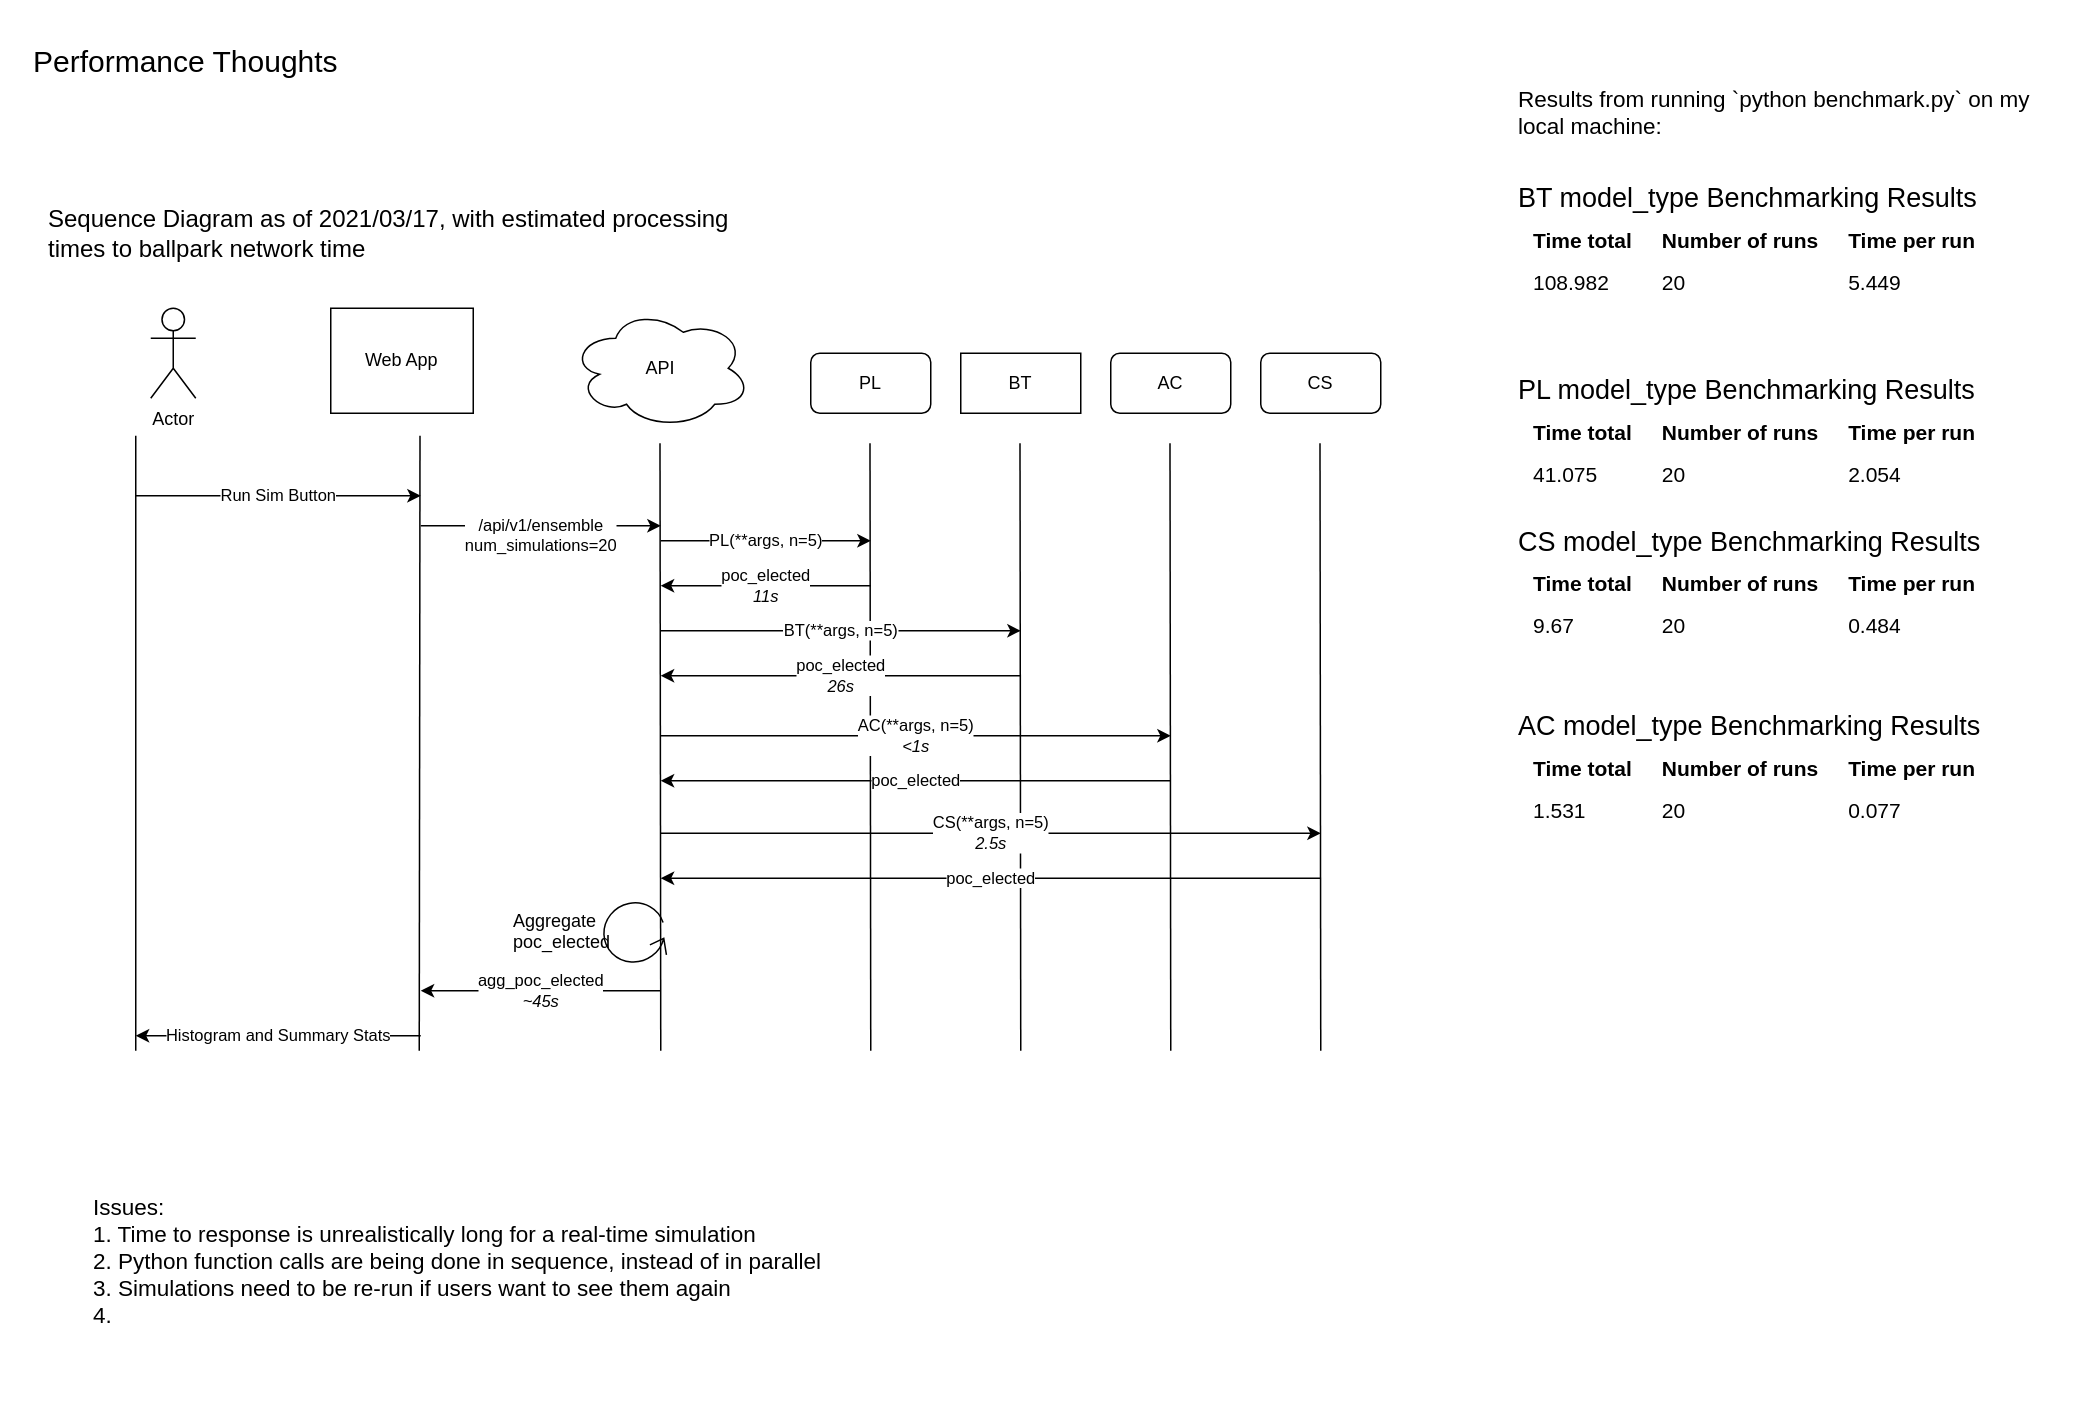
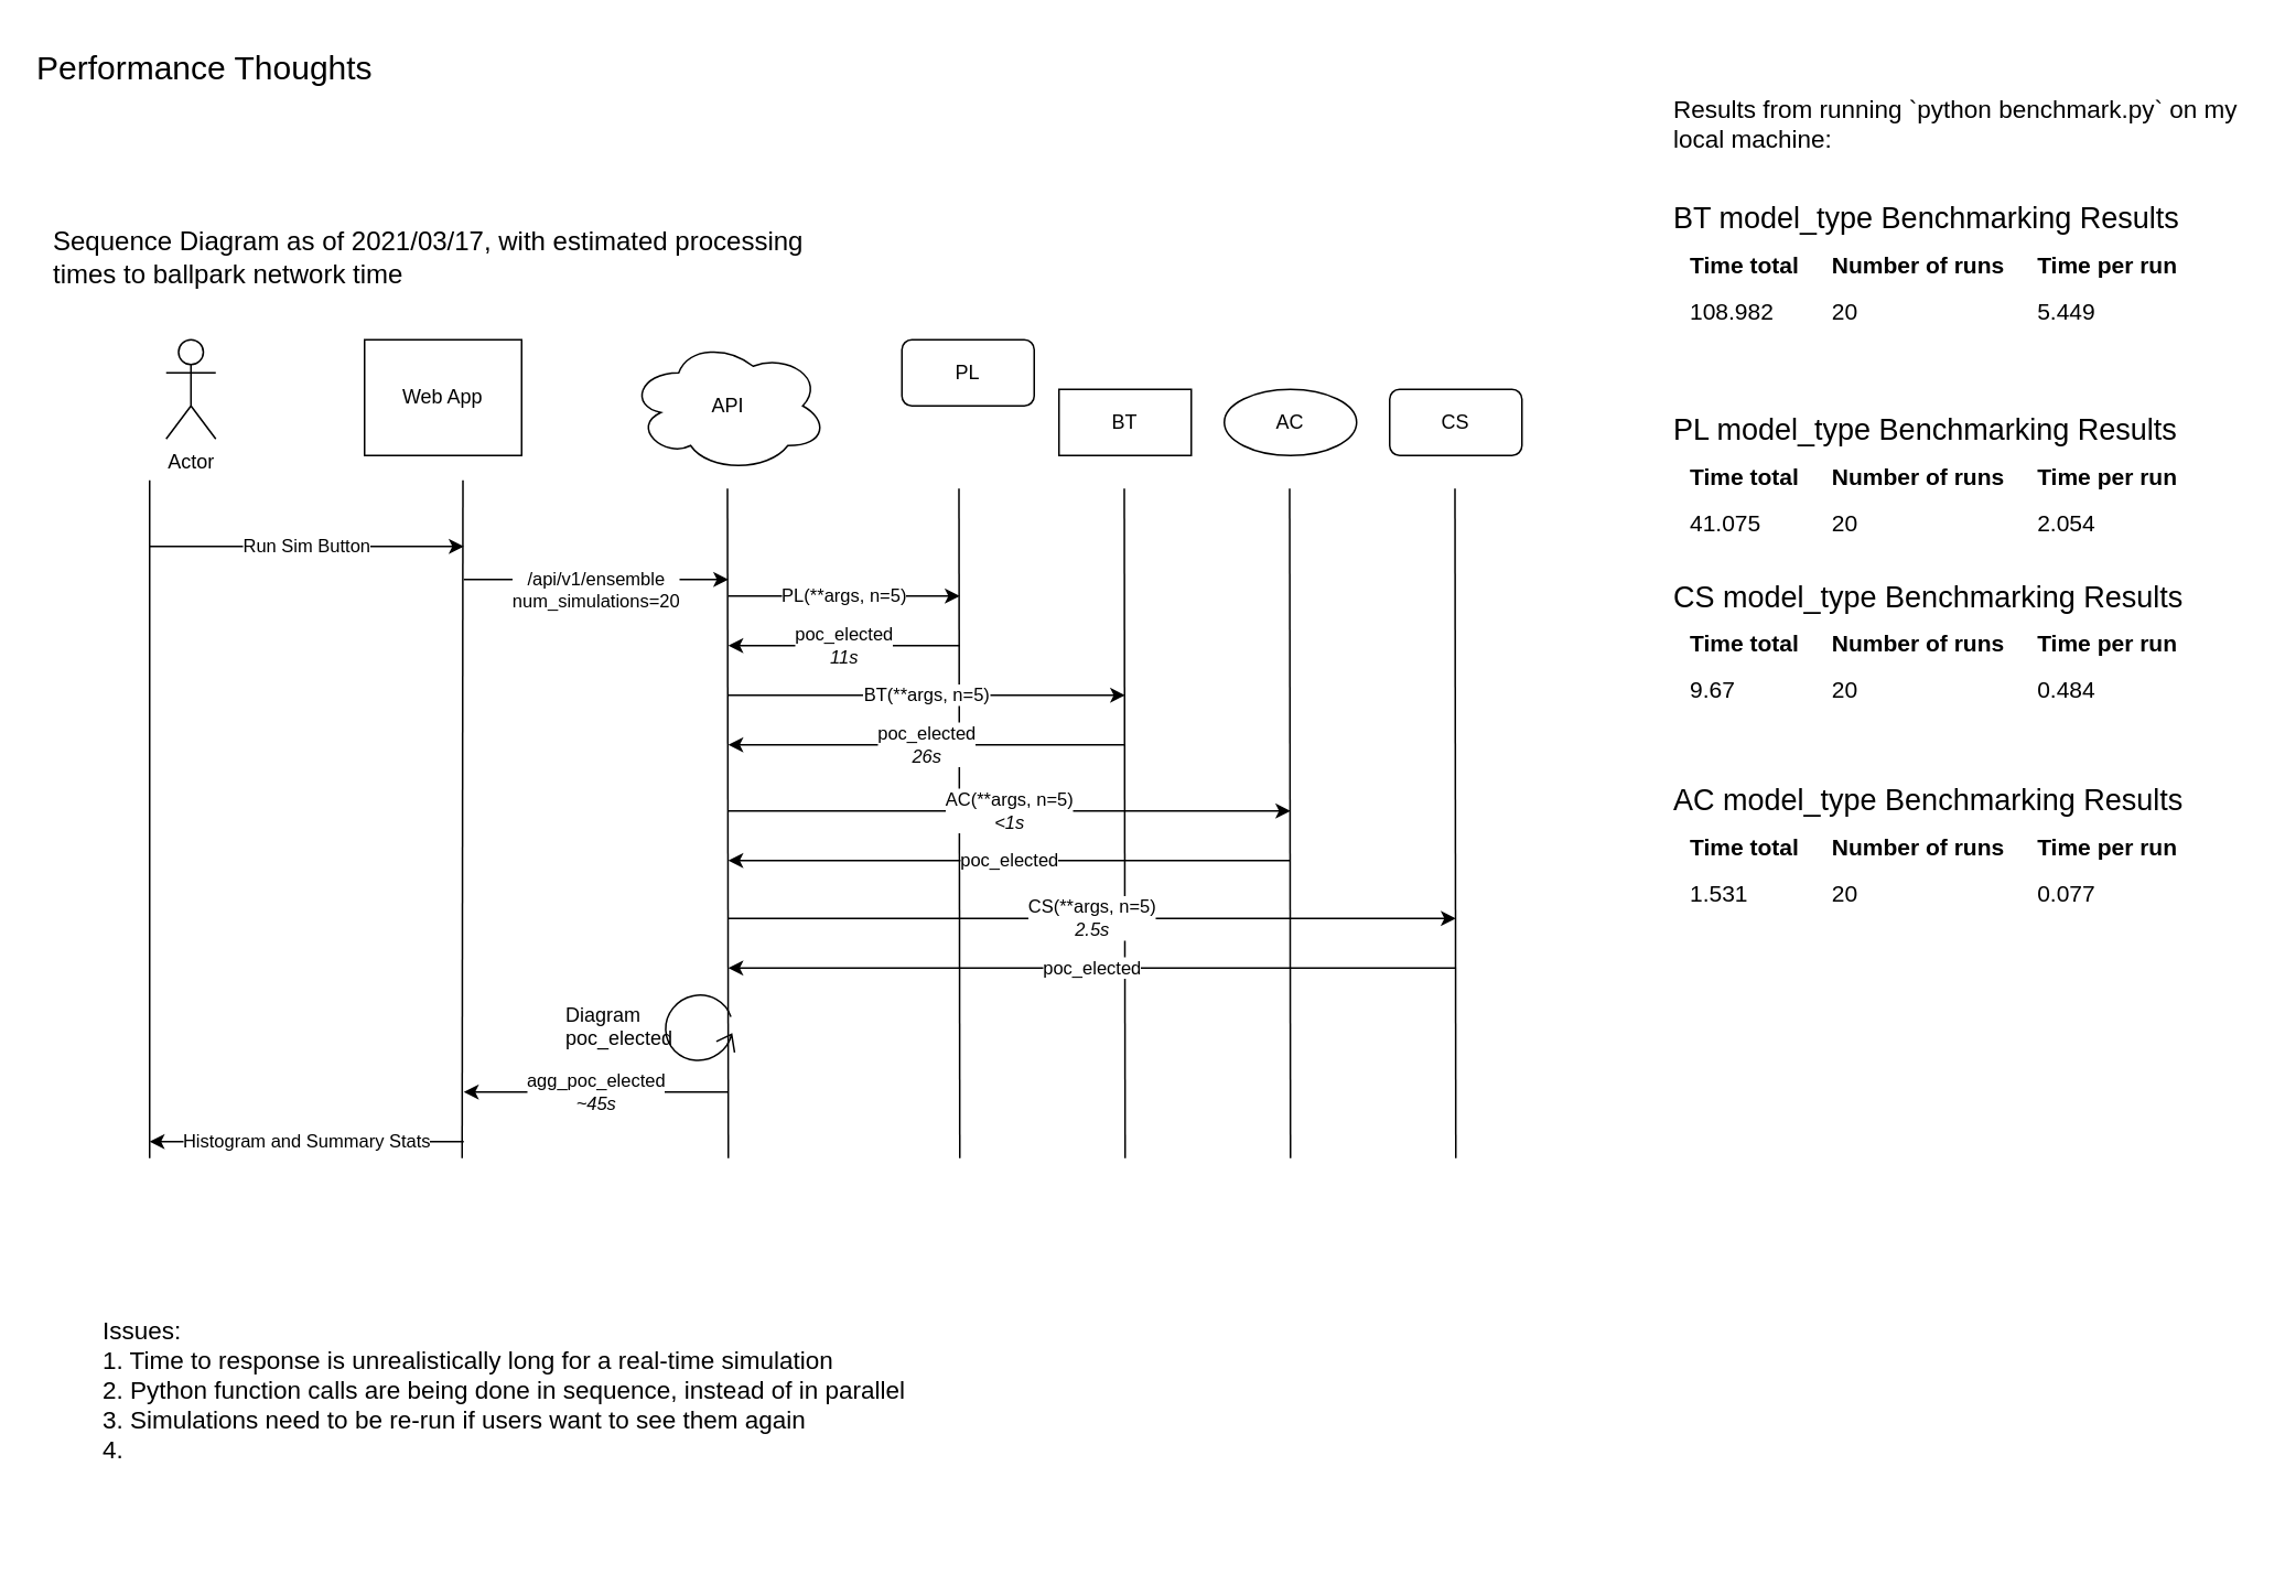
- <mxCell id="3" value="PL" style="rounded=1;whiteSpace=wrap;html=1;" vertex="1" parent="1"><mxGeometry x="540" y="235" width="80" height="40" as="geometry" /></mxCell>
+ <mxCell id="3" value="PL" style="rounded=1;whiteSpace=wrap;html=1;" vertex="1" parent="1"><mxGeometry x="545" y="205" width="80" height="40" as="geometry" /></mxCell>
- <mxCell id="4" value="AC" style="rounded=1;whiteSpace=wrap;html=1;" vertex="1" parent="1"><mxGeometry x="740" y="235" width="80" height="40" as="geometry" /></mxCell>
+ <mxCell id="4" value="AC" style="ellipse;whiteSpace=wrap;html=1;" vertex="1" parent="1"><mxGeometry x="740" y="235" width="80" height="40" as="geometry" /></mxCell>
- <mxCell id="31" value="&lt;div&gt;Aggregate poc_elected&lt;/div&gt;" style="text;whiteSpace=wrap;html=1;" vertex="1" parent="1"><mxGeometry x="340" y="600" width="110" height="30" as="geometry" /></mxCell>
+ <mxCell id="31" value="&lt;div&gt;Diagram poc_elected&lt;/div&gt;" style="text;whiteSpace=wrap;html=1;" vertex="1" parent="1"><mxGeometry x="340" y="600" width="110" height="30" as="geometry" /></mxCell>
